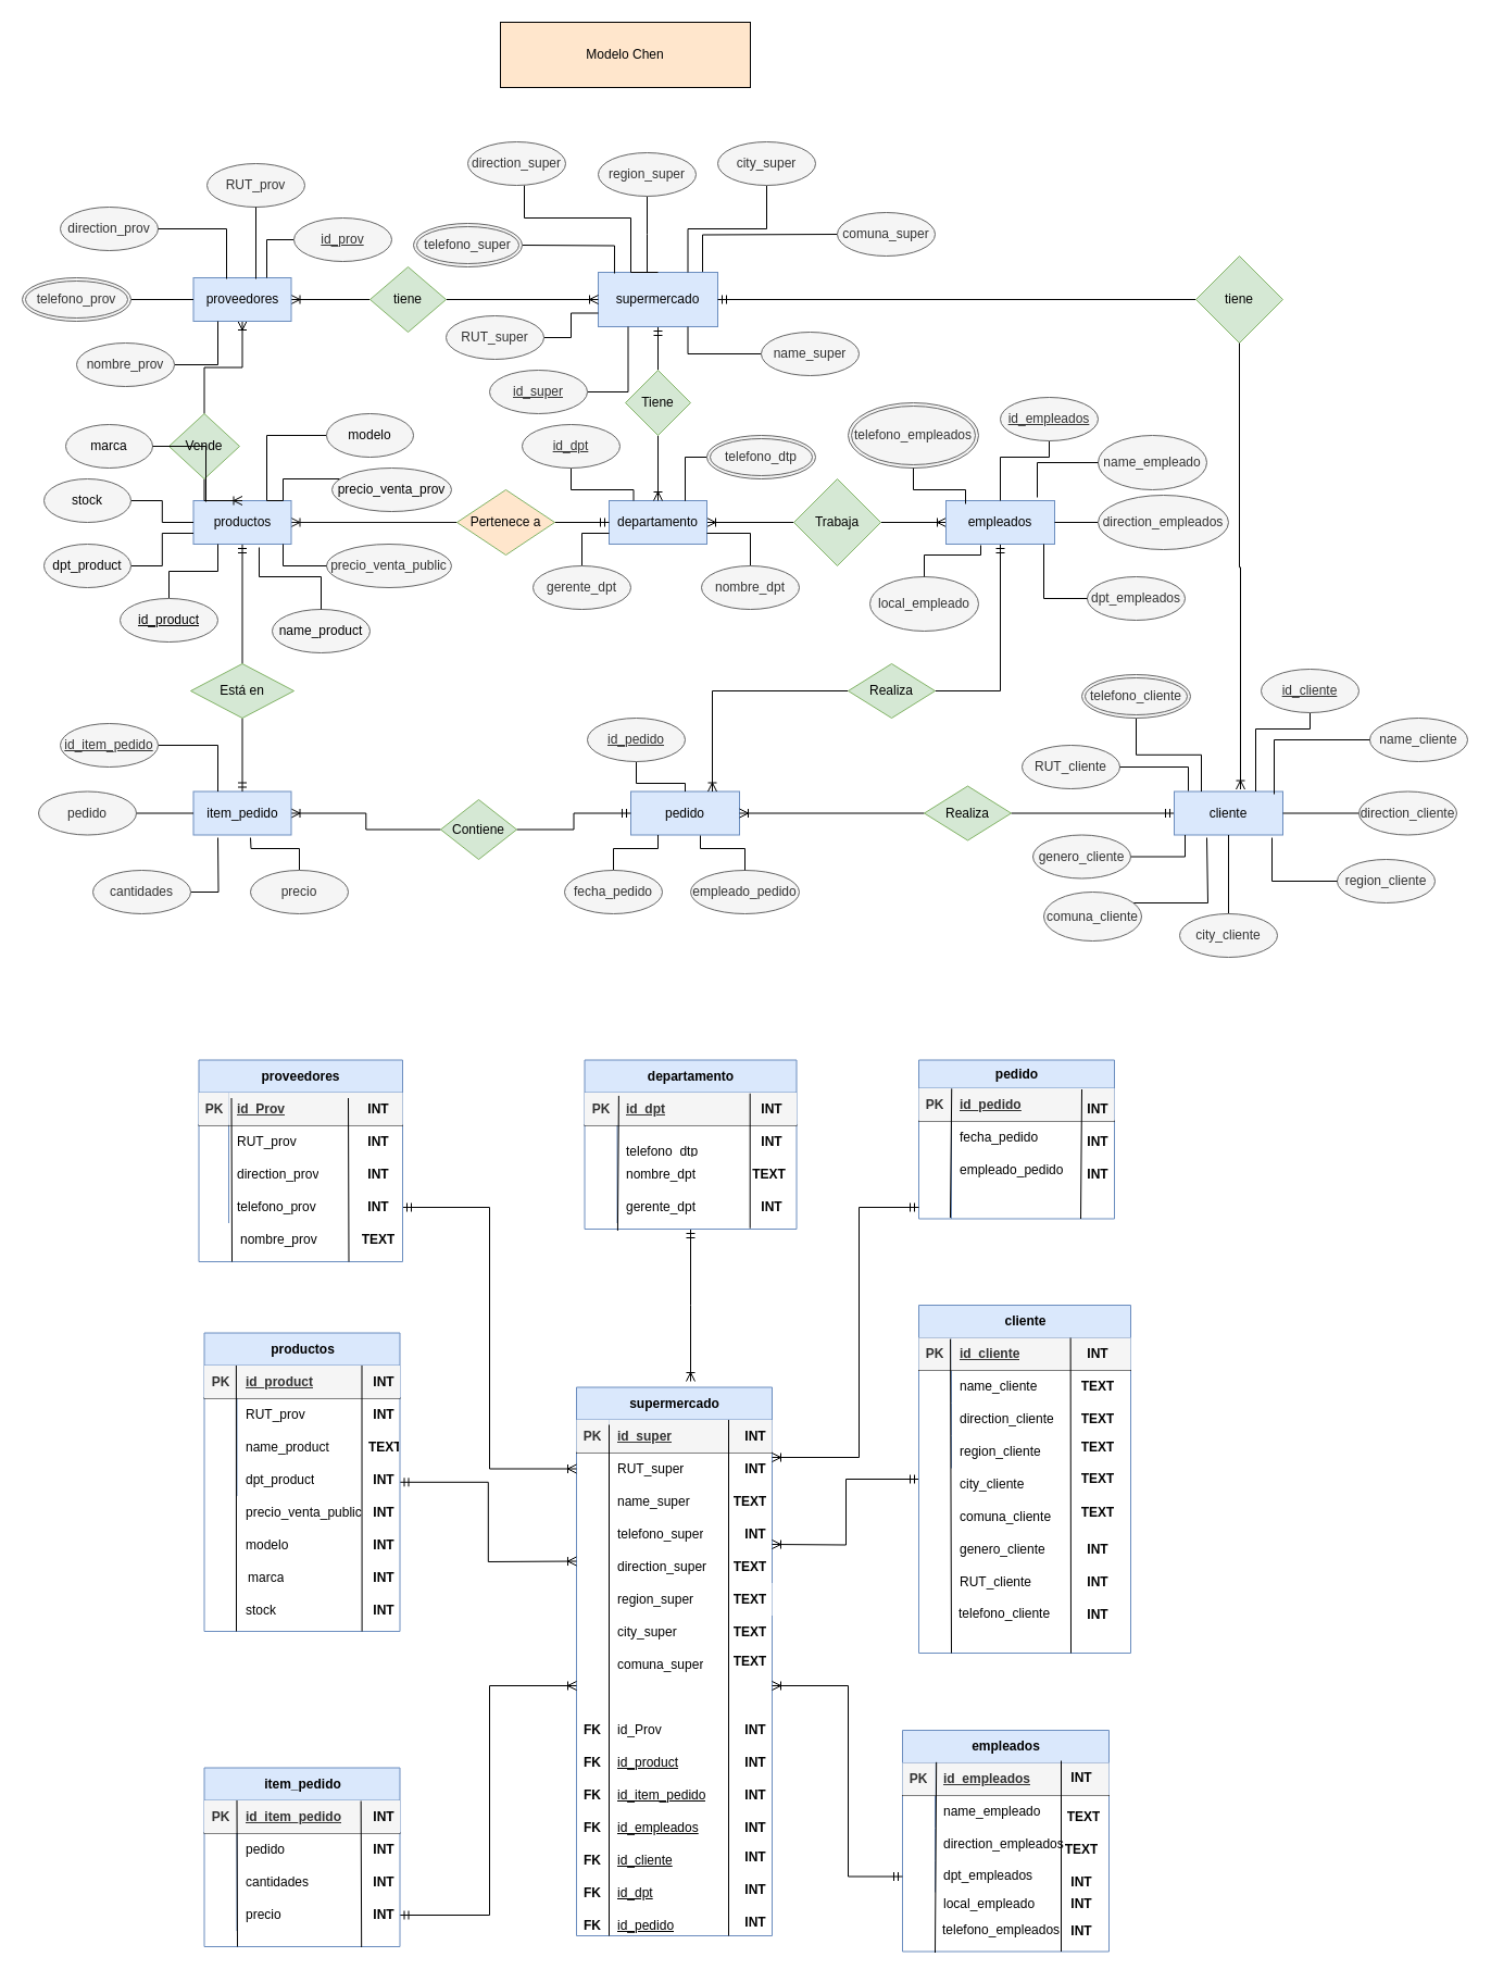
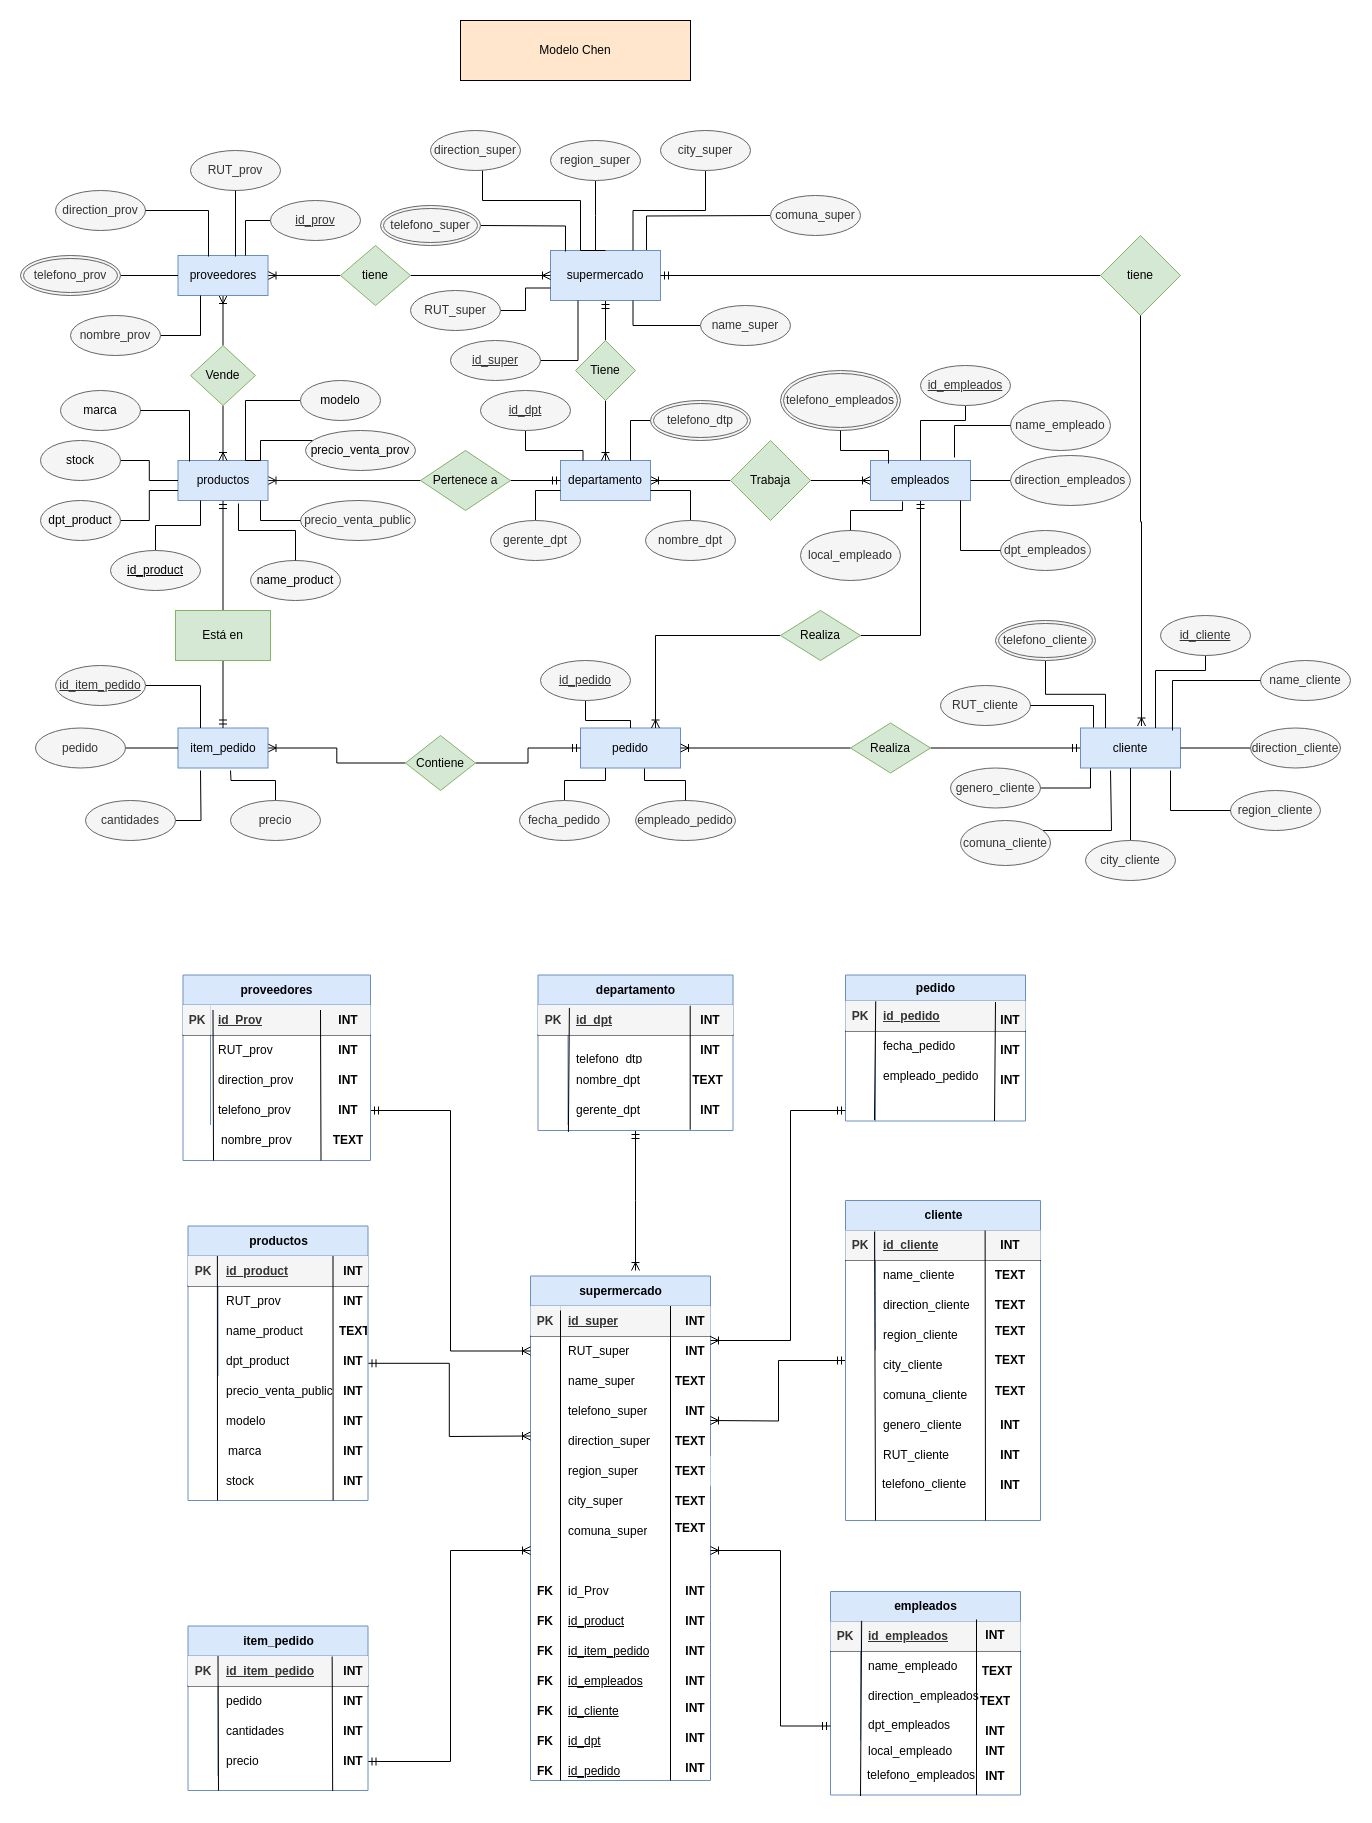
- <mxCell id="23" value="Vende" style="rhombus;whiteSpace=wrap;html=1;fillColor=#d5e8d4;strokeColor=#82b366;" parent="1" vertex="1"><mxGeometry x="155" y="380" width="65" height="60" as="geometry" /></mxCell>
+ <mxCell id="23" value="Vende" style="rhombus;whiteSpace=wrap;html=1;fillColor=#d5e8d4;strokeColor=#82b366;" parent="1" vertex="1"><mxGeometry x="190" y="345" width="65" height="60" as="geometry" /></mxCell>
- <mxCell id="25" value="Pertenece a" style="rhombus;whiteSpace=wrap;html=1;fillColor=#ffe6cc;strokeColor=#82b366;" parent="1" vertex="1"><mxGeometry x="420" y="450" width="90" height="60" as="geometry" /></mxCell>
+ <mxCell id="25" value="Pertenece a" style="rhombus;whiteSpace=wrap;html=1;fillColor=#d5e8d4;strokeColor=#82b366;" parent="1" vertex="1"><mxGeometry x="420" y="450" width="90" height="60" as="geometry" /></mxCell>
- <mxCell id="32" value="Está en" style="rhombus;whiteSpace=wrap;html=1;fillColor=#d5e8d4;strokeColor=#82b366;" parent="1" vertex="1"><mxGeometry x="175" y="610" width="95" height="50" as="geometry" /></mxCell>
+ <mxCell id="32" value="Está en" style="whiteSpace=wrap;html=1;fillColor=#d5e8d4;strokeColor=#82b366;rounded=0;" parent="1" vertex="1"><mxGeometry x="175" y="610" width="95" height="50" as="geometry" /></mxCell>
